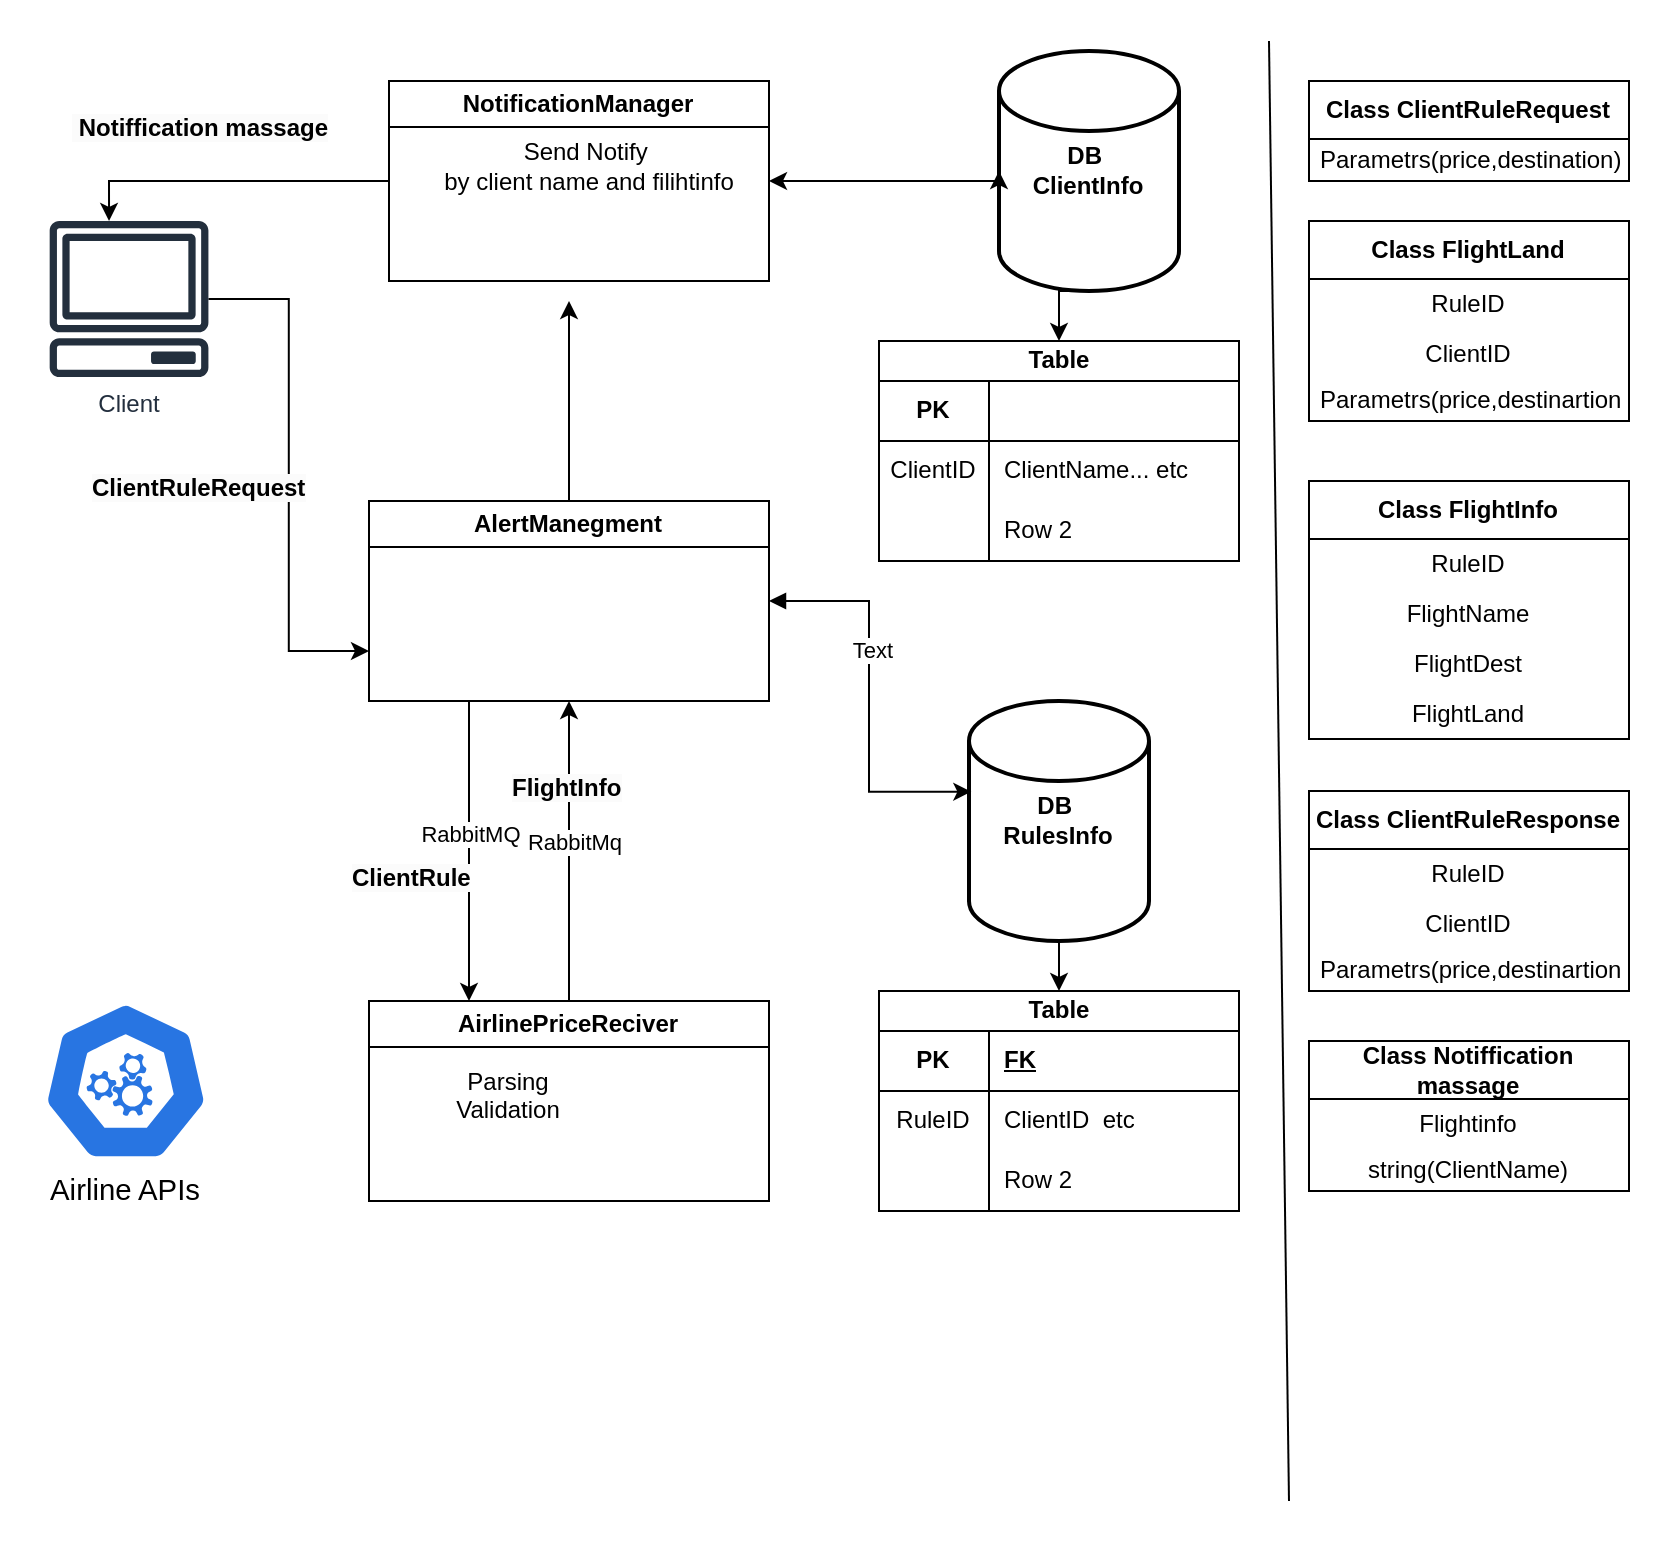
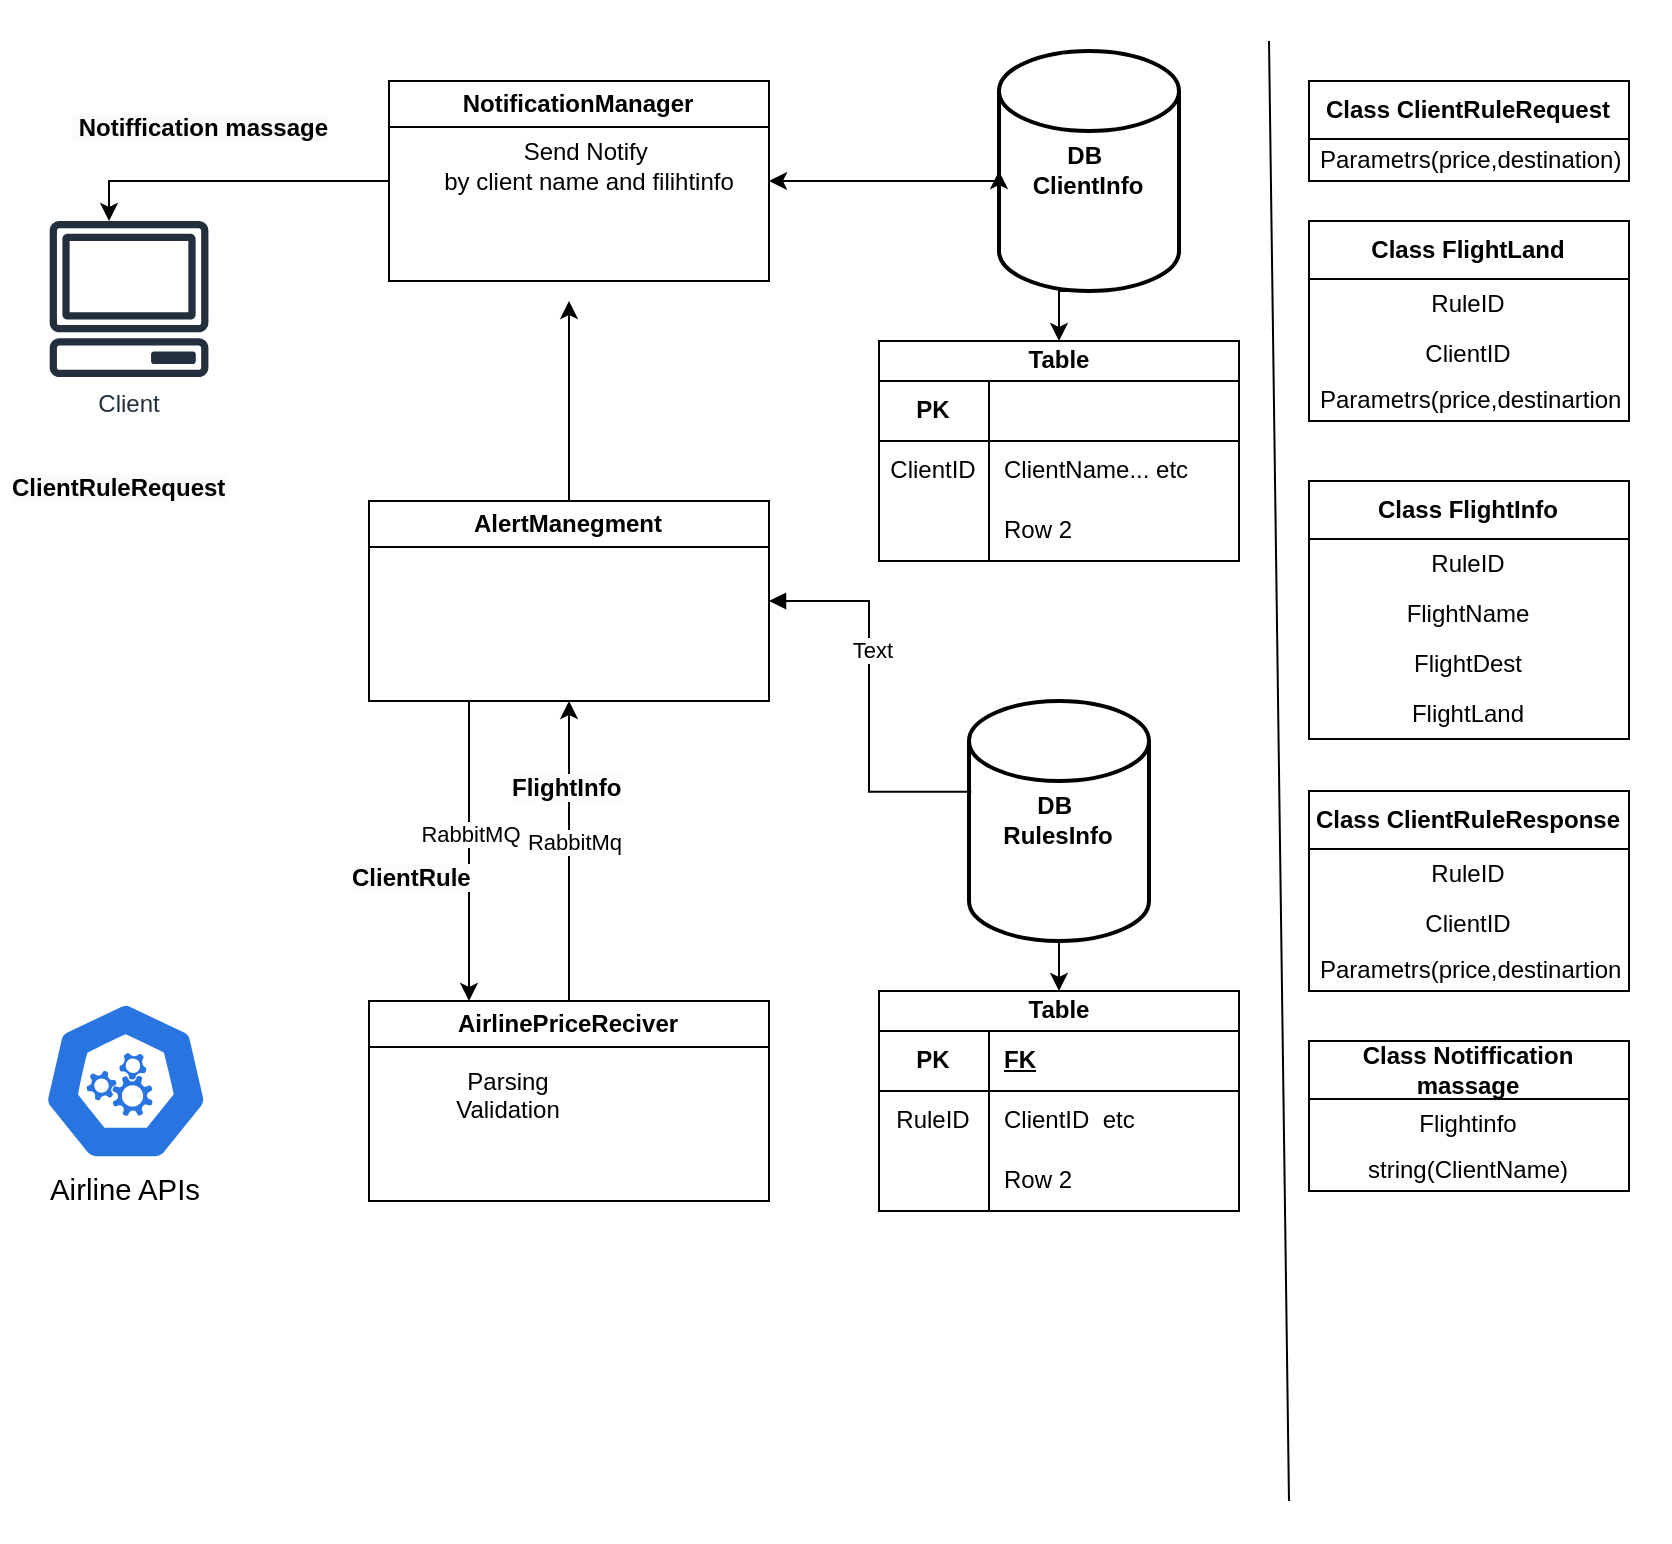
- <mxCell id="2" value="" style="edgeStyle=orthogonalEdgeStyle;rounded=0;orthogonalLoop=1;jettySize=auto;html=1;entryX=0;entryY=0.75;entryDx=0;entryDy=0;" edge="1" parent="1" source="3" target="16"><mxGeometry relative="1" as="geometry" /></mxCell>
- <mxCell id="60" value="&lt;span style=&quot;color: rgb(0, 0, 0); font-family: Helvetica; font-size: 12px; font-style: normal; font-variant-ligatures: normal; font-variant-caps: normal; font-weight: 700; letter-spacing: normal; orphans: 2; text-align: center; text-indent: 0px; text-transform: none; widows: 2; word-spacing: 0px; -webkit-text-stroke-width: 0px; white-space: normal; background-color: rgb(251, 251, 251); text-decoration-thickness: initial; text-decoration-style: initial; text-decoration-color: initial; display: inline !important; float: none;&quot;&gt;ClientRuleRequest&lt;/span&gt;" style="text;whiteSpace=wrap;html=1;" vertex="1" parent="1"><mxGeometry x="44" y="230" width="140" height="40" as="geometry" /></mxCell>
+ <mxCell id="60" value="&lt;span style=&quot;color: rgb(0, 0, 0); font-family: Helvetica; font-size: 12px; font-style: normal; font-variant-ligatures: normal; font-variant-caps: normal; font-weight: 700; letter-spacing: normal; orphans: 2; text-align: center; text-indent: 0px; text-transform: none; widows: 2; word-spacing: 0px; -webkit-text-stroke-width: 0px; white-space: normal; background-color: rgb(251, 251, 251); text-decoration-thickness: initial; text-decoration-style: initial; text-decoration-color: initial; display: inline !important; float: none;&quot;&gt;ClientRuleRequest&lt;/span&gt;" style="text;whiteSpace=wrap;html=1;" vertex="1" parent="1"><mxGeometry x="4" y="230" width="140" height="40" as="geometry" /></mxCell>
- <mxCell id="27" style="edgeStyle=orthogonalEdgeStyle;rounded=0;orthogonalLoop=1;jettySize=auto;html=1;exitX=1;exitY=0.5;exitDx=0;exitDy=0;entryX=0.013;entryY=0.378;entryDx=0;entryDy=0;entryPerimeter=0;startArrow=block;startFill=1;" edge="1" parent="1" source="16" target="5"><mxGeometry relative="1" as="geometry" /></mxCell>
+ <mxCell id="27" style="edgeStyle=orthogonalEdgeStyle;rounded=0;orthogonalLoop=1;jettySize=auto;html=1;exitX=1;exitY=0.5;exitDx=0;exitDy=0;entryX=0.013;entryY=0.378;entryDx=0;entryDy=0;entryPerimeter=0;startArrow=block;startFill=1;endArrow=none;" edge="1" parent="1" source="16" target="5"><mxGeometry relative="1" as="geometry" /></mxCell>
